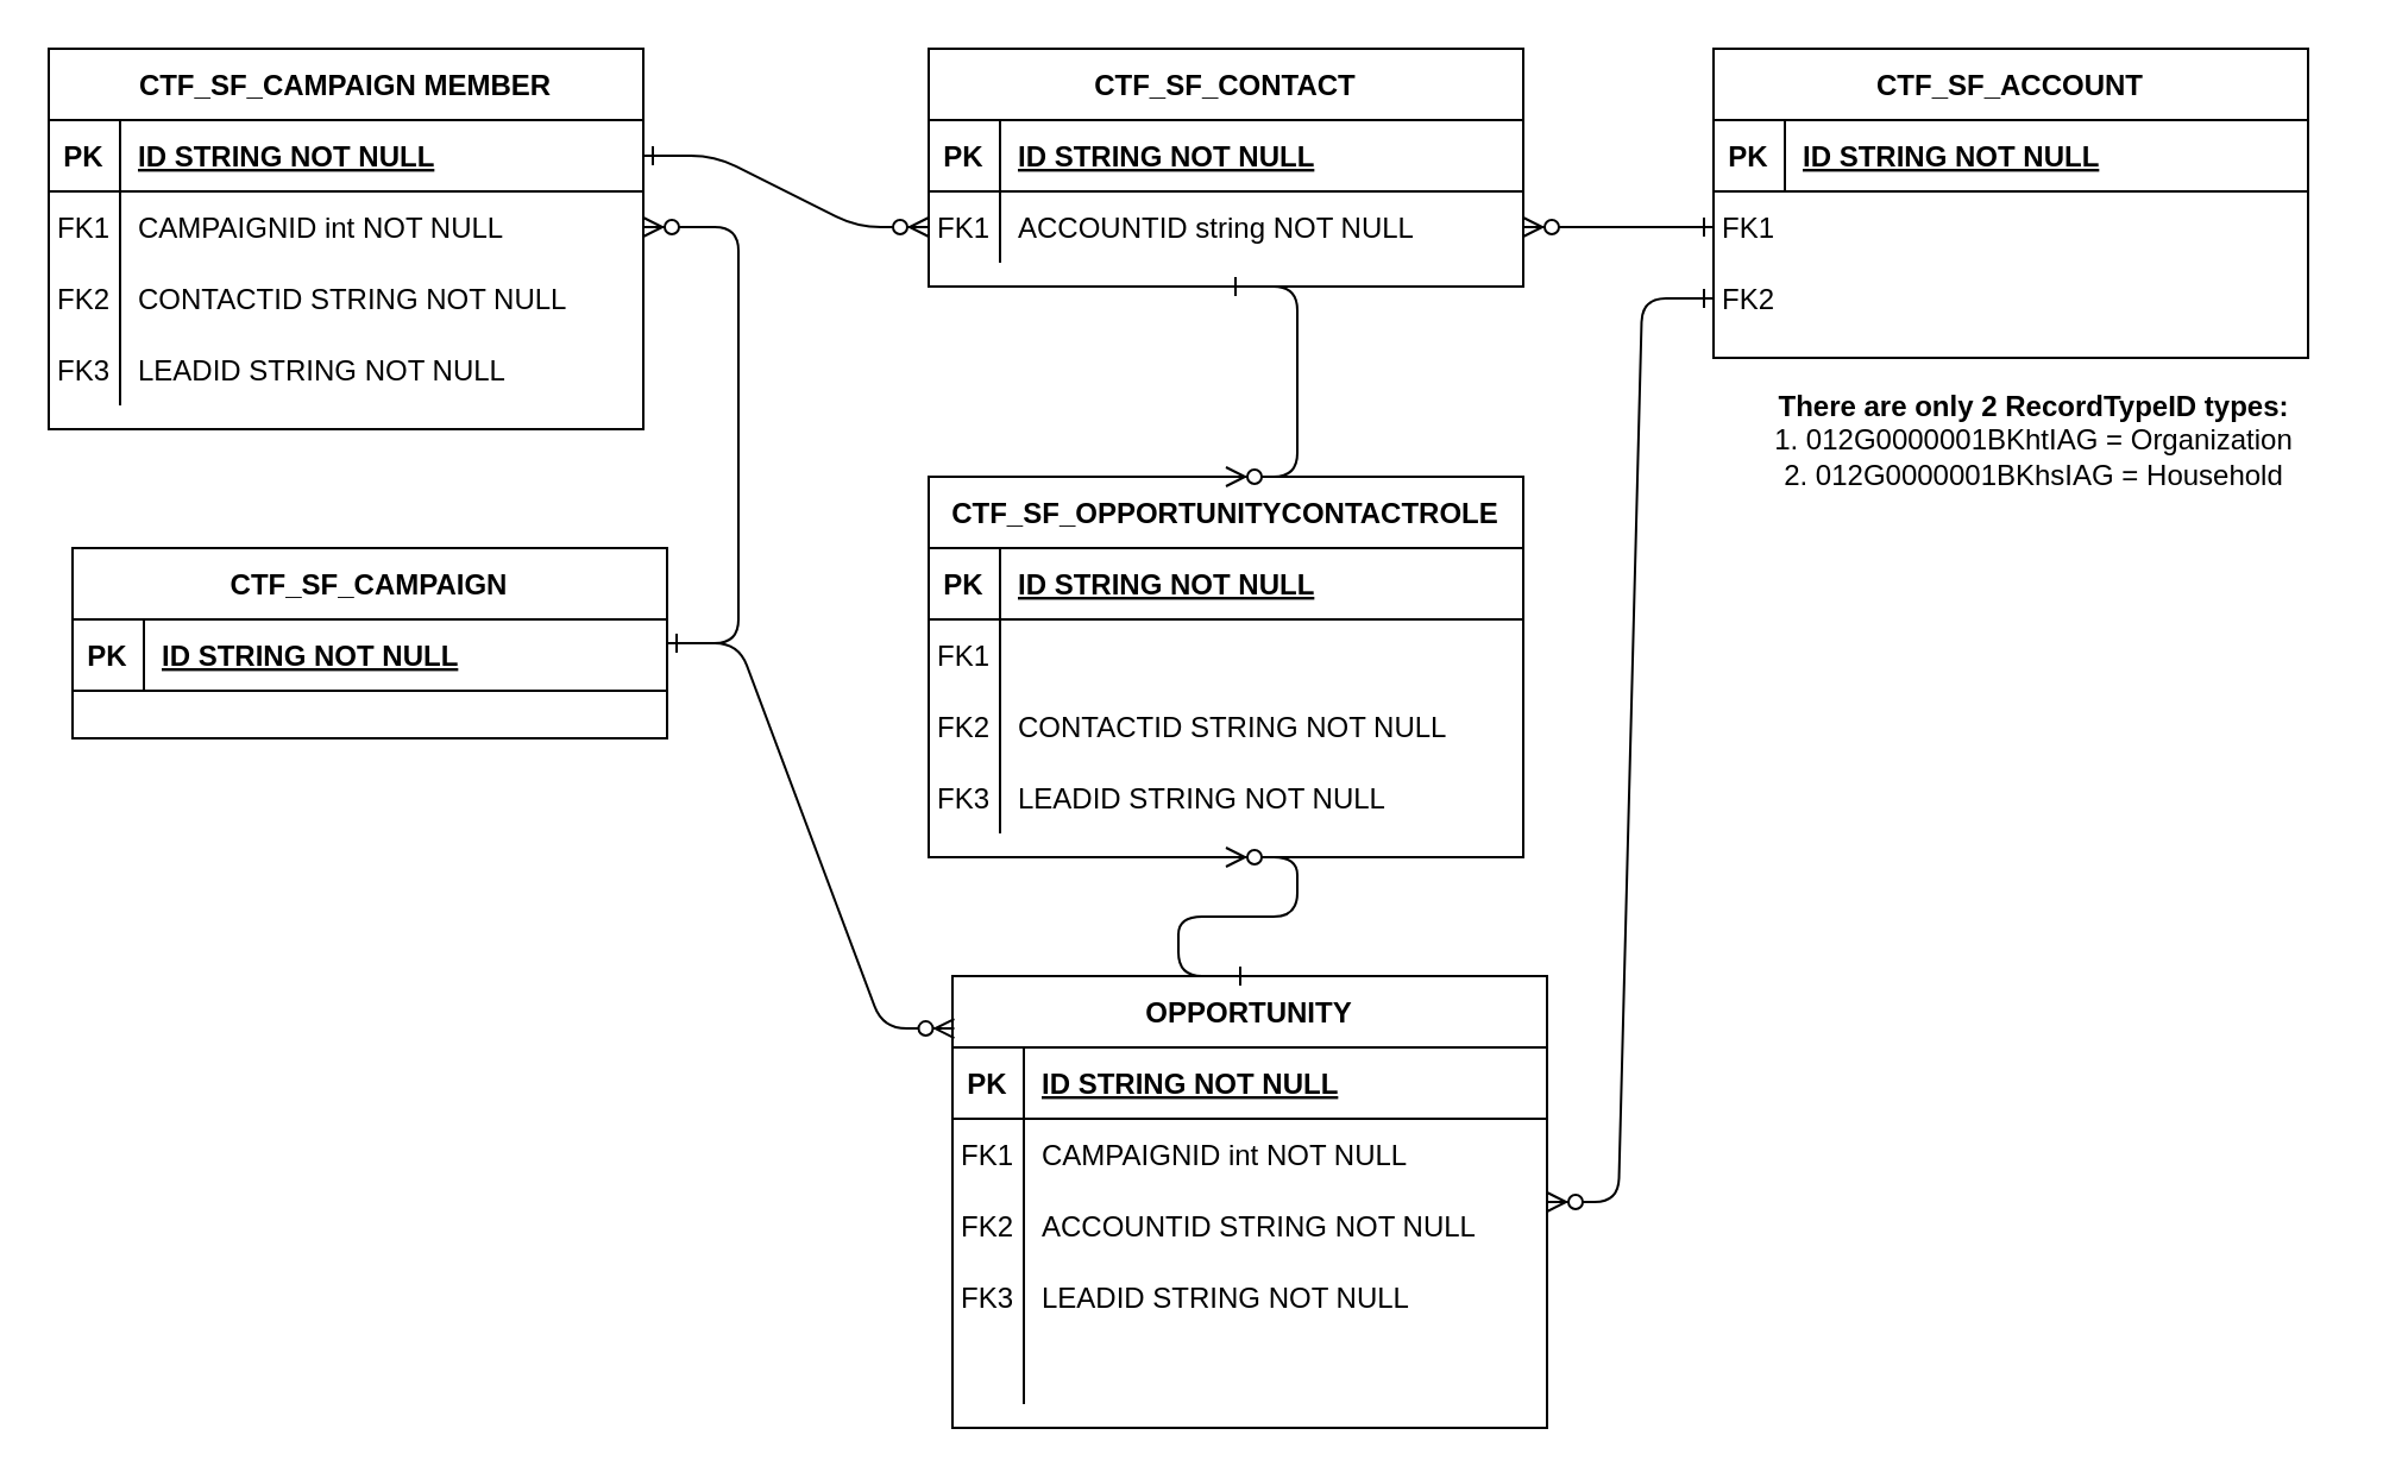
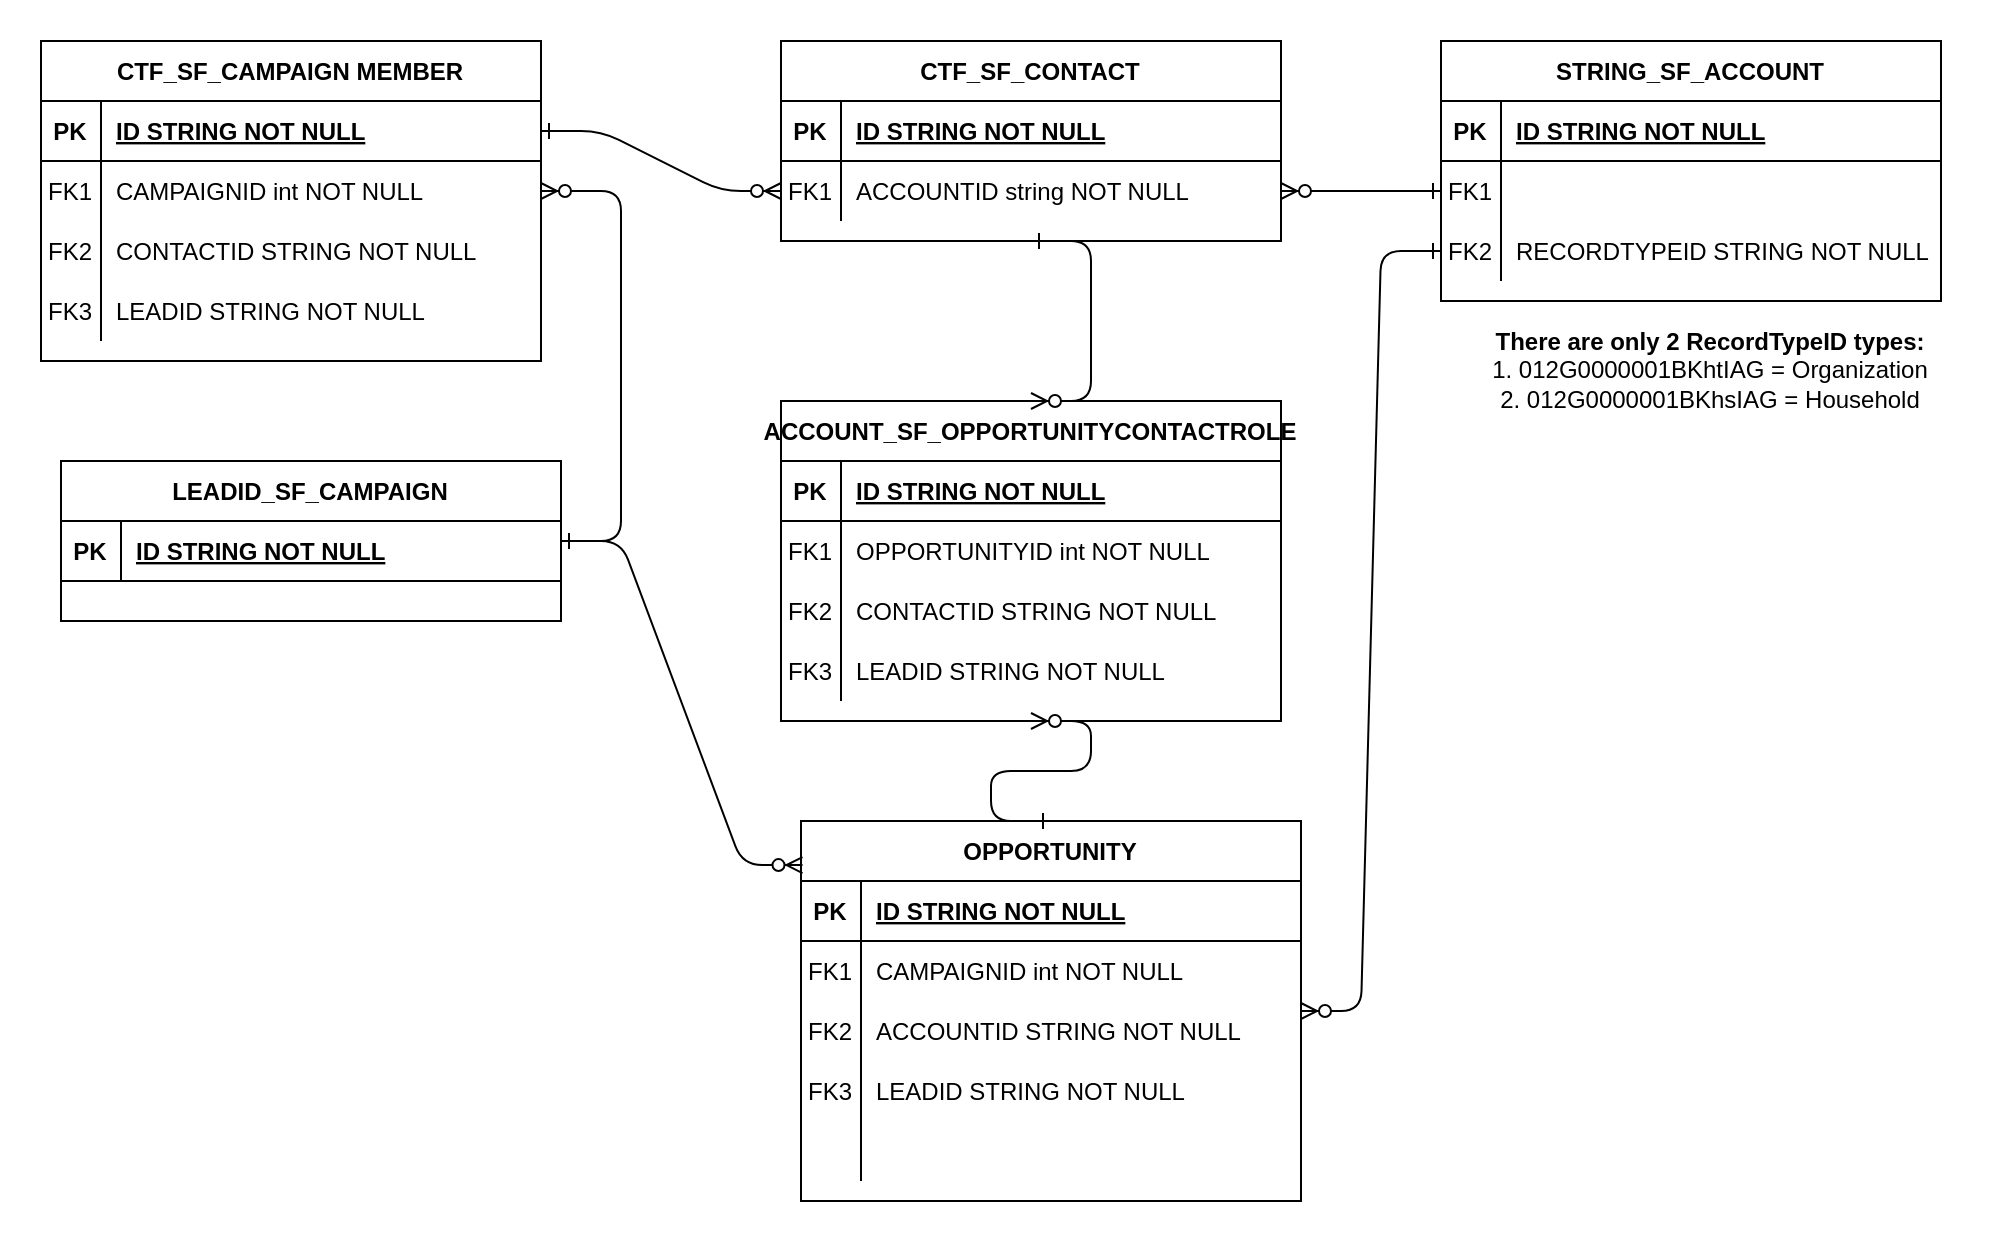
- <mxCell id="59" value="CTF_SF_ACCOUNT" style="shape=table;startSize=30;container=1;collapsible=1;childLayout=tableLayout;fixedRows=1;rowLines=0;fontStyle=1;align=center;resizeLast=1;" parent="1" vertex="1"><mxGeometry x="720" y="20" width="250" height="130" as="geometry" /></mxCell>
+ <mxCell id="59" value="STRING_SF_ACCOUNT" style="shape=table;startSize=30;container=1;collapsible=1;childLayout=tableLayout;fixedRows=1;rowLines=0;fontStyle=1;align=center;resizeLast=1;" parent="1" vertex="1"><mxGeometry x="720" y="20" width="250" height="130" as="geometry" /></mxCell>
+ <mxCell id="67" value="RECORDTYPEID STRING NOT NULL" style="shape=partialRectangle;overflow=hidden;connectable=0;fillColor=none;top=0;left=0;bottom=0;right=0;align=left;spacingLeft=6;" parent="65" vertex="1"><mxGeometry x="30" width="220" height="30" as="geometry" /></mxCell>
- <mxCell id="44" value="CTF_SF_OPPORTUNITYCONTACTROLE" style="shape=table;startSize=30;container=1;collapsible=1;childLayout=tableLayout;fixedRows=1;rowLines=0;fontStyle=1;align=center;resizeLast=1;" parent="1" vertex="1"><mxGeometry x="390" y="200" width="250" height="160" as="geometry"><mxRectangle x="450" y="120" width="150" height="30" as="alternateBounds" /></mxGeometry></mxCell>
+ <mxCell id="44" value="ACCOUNT_SF_OPPORTUNITYCONTACTROLE" style="shape=table;startSize=30;container=1;collapsible=1;childLayout=tableLayout;fixedRows=1;rowLines=0;fontStyle=1;align=center;resizeLast=1;" parent="1" vertex="1"><mxGeometry x="390" y="200" width="250" height="160" as="geometry"><mxRectangle x="450" y="120" width="150" height="30" as="alternateBounds" /></mxGeometry></mxCell>
- <mxCell id="24" value="CTF_SF_CAMPAIGN" style="shape=table;startSize=30;container=1;collapsible=1;childLayout=tableLayout;fixedRows=1;rowLines=0;fontStyle=1;align=center;resizeLast=1;" parent="1" vertex="1"><mxGeometry x="30" y="230" width="250" height="80" as="geometry" /></mxCell>
+ <mxCell id="24" value="LEADID_SF_CAMPAIGN" style="shape=table;startSize=30;container=1;collapsible=1;childLayout=tableLayout;fixedRows=1;rowLines=0;fontStyle=1;align=center;resizeLast=1;" parent="1" vertex="1"><mxGeometry x="30" y="230" width="250" height="80" as="geometry" /></mxCell>
+ <mxCell id="50" value="OPPORTUNITYID int NOT NULL" style="shape=partialRectangle;overflow=hidden;connectable=0;fillColor=none;top=0;left=0;bottom=0;right=0;align=left;spacingLeft=6;" parent="48" vertex="1"><mxGeometry x="30" width="220" height="30" as="geometry" /></mxCell>
